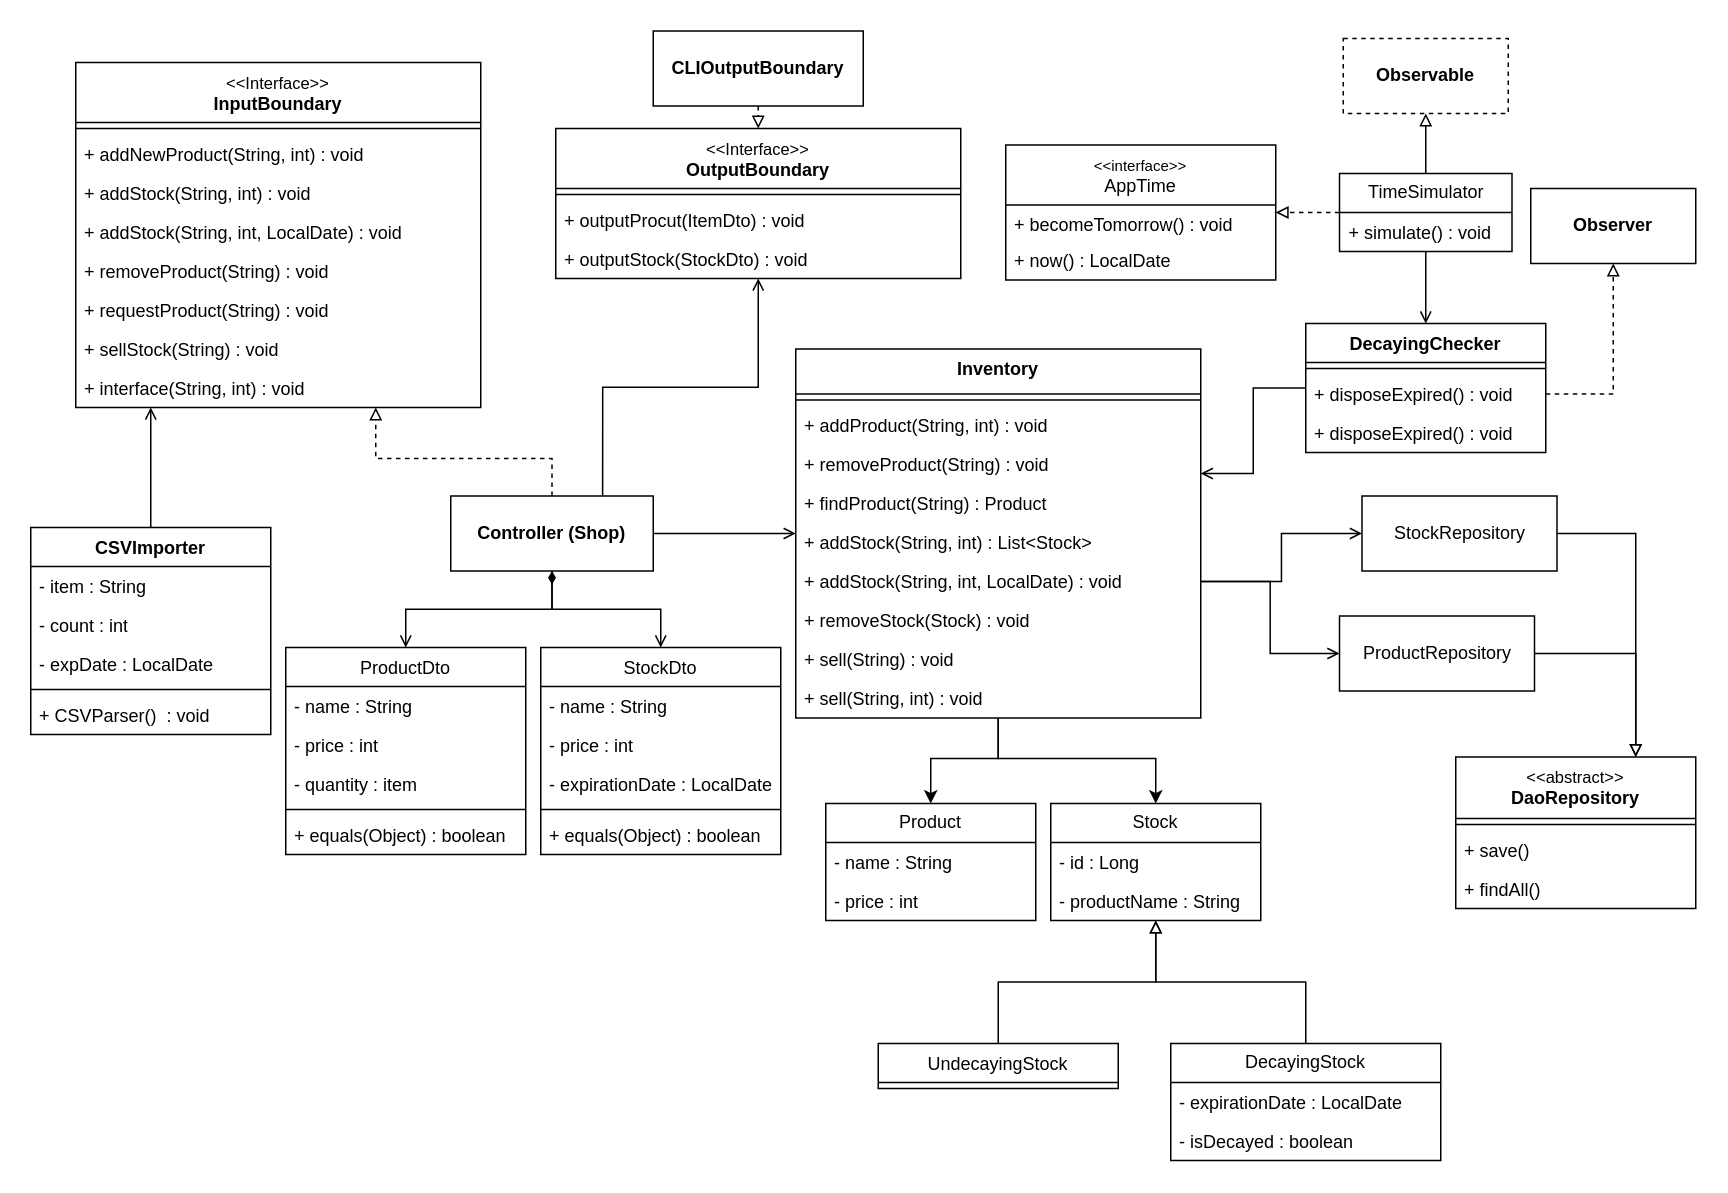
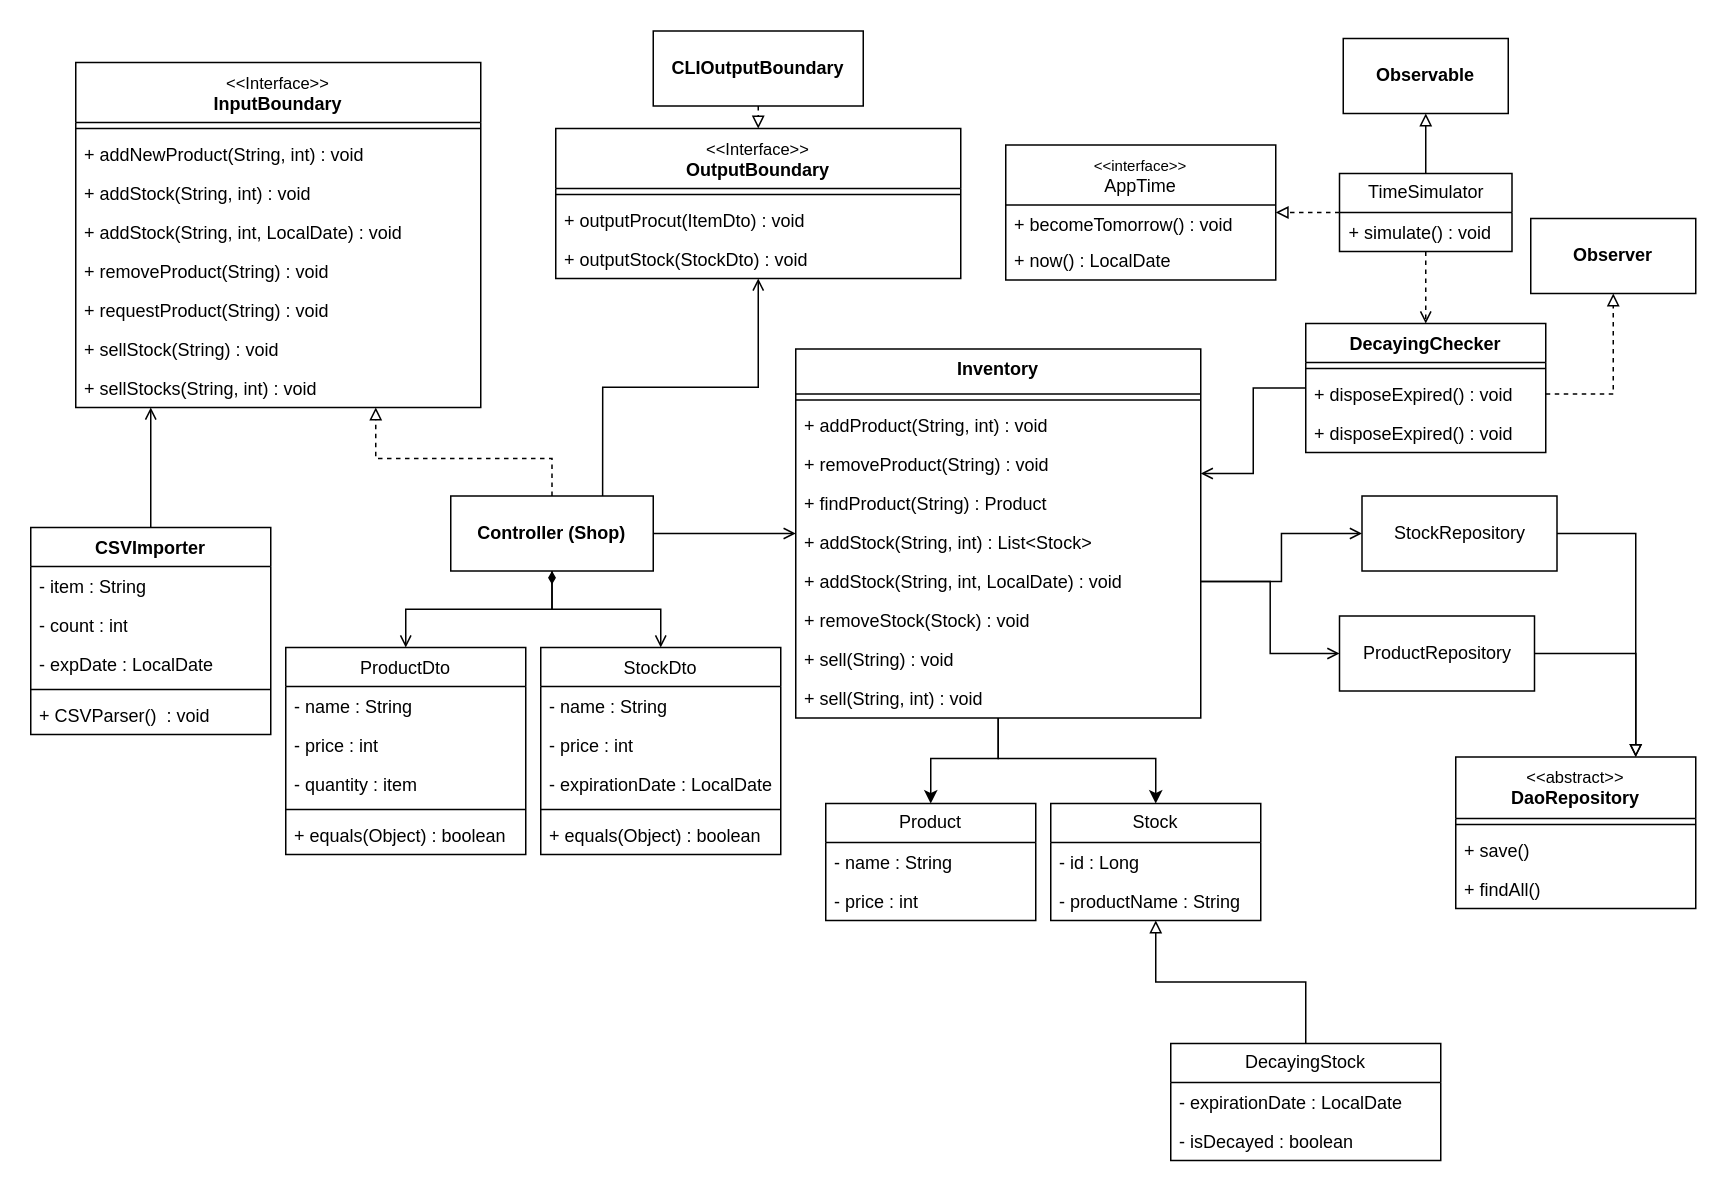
- <mxCell id="88" value="&lt;b&gt;Observable&lt;br&gt;&lt;/b&gt;" style="html=1;whiteSpace=wrap;dashed=1;" vertex="1" parent="1"><mxGeometry x="895" y="25" width="110" height="50" as="geometry" /></mxCell>
+ <mxCell id="88" value="&lt;b&gt;Observable&lt;br&gt;&lt;/b&gt;" style="html=1;whiteSpace=wrap;" vertex="1" parent="1"><mxGeometry x="895" y="25" width="110" height="50" as="geometry" /></mxCell>
- <mxCell id="91" value="&lt;b&gt;Observer&lt;br&gt;&lt;/b&gt;" style="html=1;whiteSpace=wrap;" vertex="1" parent="1"><mxGeometry x="1020" y="125" width="110" height="50" as="geometry" /></mxCell>
+ <mxCell id="91" value="&lt;b&gt;Observer&lt;br&gt;&lt;/b&gt;" style="html=1;whiteSpace=wrap;" vertex="1" parent="1"><mxGeometry x="1020" y="145" width="110" height="50" as="geometry" /></mxCell>
- <mxCell id="50" style="edgeStyle=orthogonalEdgeStyle;rounded=0;orthogonalLoop=1;jettySize=auto;html=1;entryX=0.5;entryY=0;entryDx=0;entryDy=0;endArrow=open;endFill=0;" edge="1" parent="1" source="89" target="46"><mxGeometry relative="1" as="geometry"><mxPoint x="950" y="135" as="sourcePoint" /></mxGeometry></mxCell>
+ <mxCell id="50" style="edgeStyle=orthogonalEdgeStyle;rounded=0;orthogonalLoop=1;jettySize=auto;html=1;entryX=0.5;entryY=0;entryDx=0;entryDy=0;endArrow=open;endFill=0;dashed=1;" edge="1" parent="1" source="89" target="46"><mxGeometry relative="1" as="geometry"><mxPoint x="950" y="135" as="sourcePoint" /></mxGeometry></mxCell>
- <mxCell id="17" value="+ interface(String, int) : void" style="text;strokeColor=none;fillColor=none;align=left;verticalAlign=top;spacingLeft=4;spacingRight=4;overflow=hidden;rotatable=0;points=[[0,0.5],[1,0.5]];portConstraint=eastwest;whiteSpace=wrap;html=1;" vertex="1" parent="9"><mxGeometry y="204" width="270" height="26" as="geometry" /></mxCell>
+ <mxCell id="17" value="+ sellStocks(String, int) : void" style="text;strokeColor=none;fillColor=none;align=left;verticalAlign=top;spacingLeft=4;spacingRight=4;overflow=hidden;rotatable=0;points=[[0,0.5],[1,0.5]];portConstraint=eastwest;whiteSpace=wrap;html=1;" vertex="1" parent="9"><mxGeometry y="204" width="270" height="26" as="geometry" /></mxCell>
- <mxCell id="69" style="edgeStyle=orthogonalEdgeStyle;rounded=0;orthogonalLoop=1;jettySize=auto;html=1;exitX=0.5;exitY=0;exitDx=0;exitDy=0;endArrow=block;endFill=0;" edge="1" parent="1" source="70" target="66"><mxGeometry relative="1" as="geometry" /></mxCell>
- <mxCell id="70" value="&lt;span style=&quot;font-weight: normal;&quot;&gt;UndecayingStock&lt;/span&gt;" style="swimlane;fontStyle=1;align=center;verticalAlign=top;childLayout=stackLayout;horizontal=1;startSize=26;horizontalStack=0;resizeParent=1;resizeParentMax=0;resizeLast=0;collapsible=1;marginBottom=0;whiteSpace=wrap;html=1;" vertex="1" parent="1"><mxGeometry x="585" y="695" width="160" height="30" as="geometry" /></mxCell>
